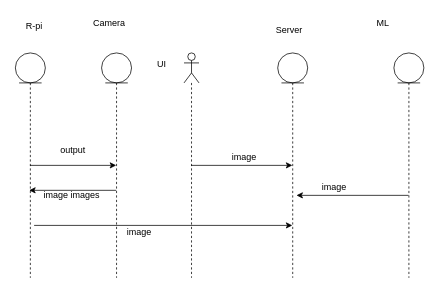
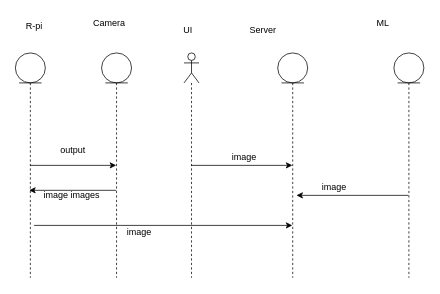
- <mxCell id="5" value="Server" style="text;html=1;align=center;verticalAlign=middle;resizable=0;points=[];autosize=1;" vertex="1" parent="1"><mxGeometry x="360" y="30" width="50" height="20" as="geometry" /></mxCell>
+ <mxCell id="5" value="Server" style="text;html=1;align=center;verticalAlign=middle;resizable=0;points=[];autosize=1;" vertex="1" parent="1"><mxGeometry x="325" y="30" width="50" height="20" as="geometry" /></mxCell>
- <mxCell id="4" value="UI" style="text;html=1;align=center;verticalAlign=middle;resizable=0;points=[];autosize=1;" vertex="1" parent="1"><mxGeometry x="200" y="75" width="30" height="20" as="geometry" /></mxCell>
+ <mxCell id="4" value="UI" style="text;html=1;align=center;verticalAlign=middle;resizable=0;points=[];autosize=1;" vertex="1" parent="1"><mxGeometry x="235" y="30" width="30" height="20" as="geometry" /></mxCell>
